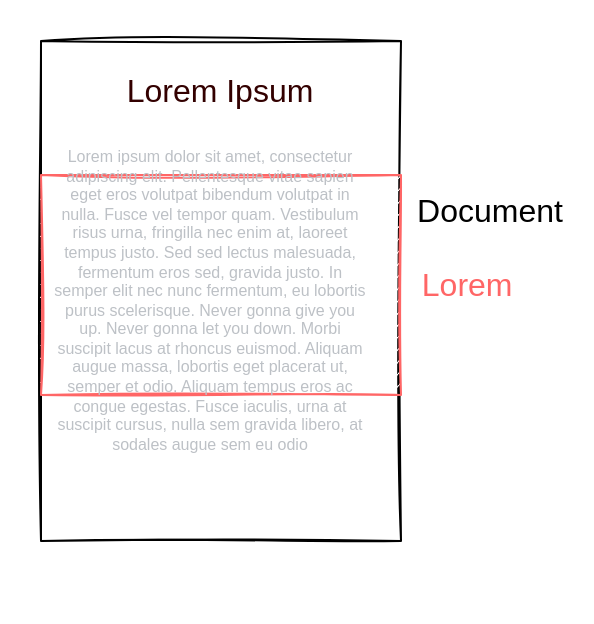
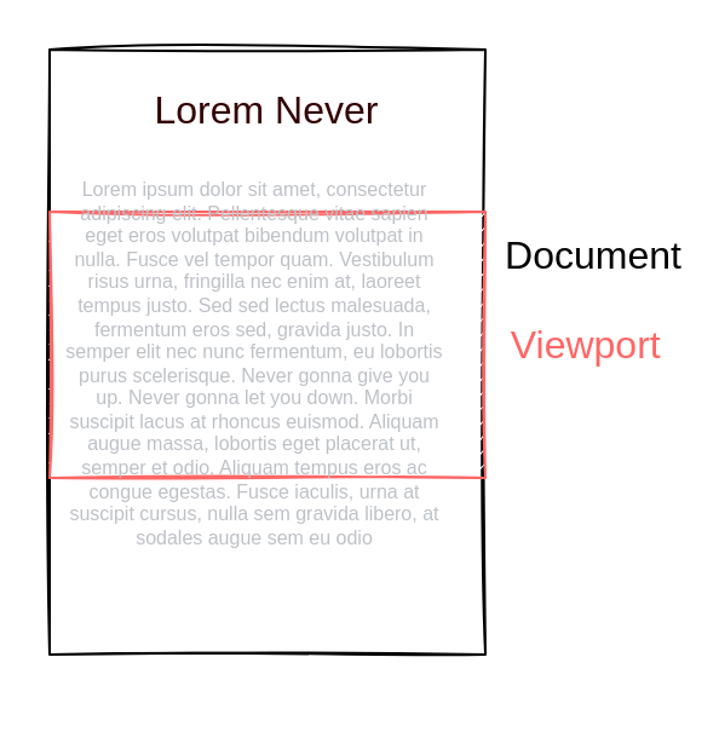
- <mxCell id="4" value="Lorem Ipsum" style="text;html=1;strokeColor=none;fillColor=none;align=center;verticalAlign=middle;whiteSpace=wrap;rounded=0;sketch=1;fillStyle=hachure;fontSize=16;fontColor=#330000;" parent="1" vertex="1"><mxGeometry x="35" y="30" width="150" height="30" as="geometry" /></mxCell>
+ <mxCell id="4" value="Lorem Never" style="text;html=1;strokeColor=none;fillColor=none;align=center;verticalAlign=middle;whiteSpace=wrap;rounded=0;sketch=1;fillStyle=hachure;fontSize=16;fontColor=#330000;" parent="1" vertex="1"><mxGeometry x="35" y="30" width="150" height="30" as="geometry" /></mxCell>
- <mxCell id="3" value="&lt;font color=&quot;#ff6666&quot;&gt;&amp;nbsp; Lorem&lt;/font&gt;" style="text;html=1;strokeColor=#FF6666;fillColor=#FFFFFF;align=left;verticalAlign=middle;whiteSpace=wrap;rounded=0;sketch=1;fillStyle=hachure;labelPosition=right;verticalLabelPosition=middle;fontSize=16;" parent="1" vertex="1"><mxGeometry x="20" y="87" width="180" height="110" as="geometry" /></mxCell>
+ <mxCell id="3" value="&lt;font color=&quot;#ff6666&quot;&gt;&amp;nbsp; Viewport&lt;/font&gt;" style="text;html=1;strokeColor=#FF6666;fillColor=#FFFFFF;align=left;verticalAlign=middle;whiteSpace=wrap;rounded=0;sketch=1;fillStyle=hachure;labelPosition=right;verticalLabelPosition=middle;fontSize=16;" parent="1" vertex="1"><mxGeometry x="20" y="87" width="180" height="110" as="geometry" /></mxCell>
